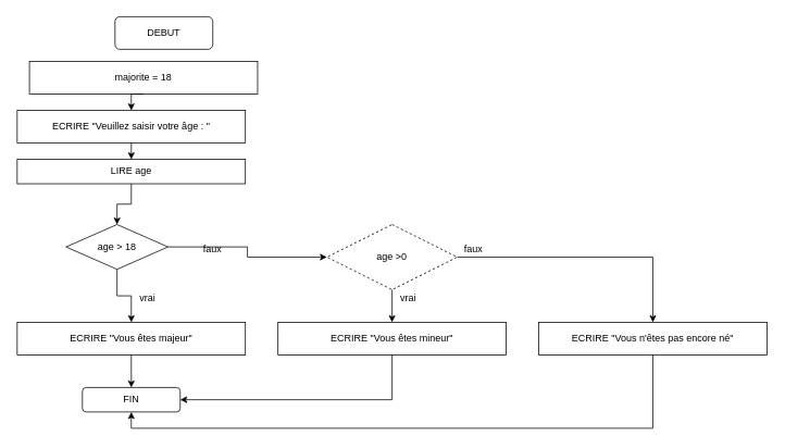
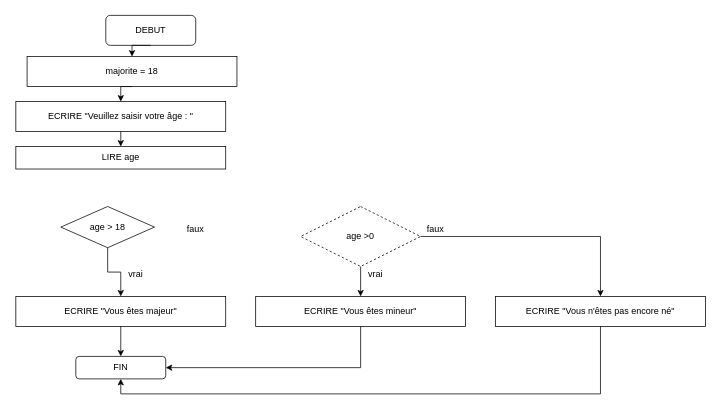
+ <mxCell id="2" style="edgeStyle=orthogonalEdgeStyle;rounded=0;orthogonalLoop=1;jettySize=auto;html=1;exitX=0.5;exitY=1;exitDx=0;exitDy=0;entryX=0.5;entryY=0;entryDx=0;entryDy=0;" edge="1" parent="1" source="3" target="5"><mxGeometry relative="1" as="geometry" /></mxCell>
- <mxCell id="8" style="edgeStyle=orthogonalEdgeStyle;rounded=0;orthogonalLoop=1;jettySize=auto;html=1;exitX=0.5;exitY=1;exitDx=0;exitDy=0;entryX=0.5;entryY=0;entryDx=0;entryDy=0;" edge="1" parent="1" source="9" target="12"><mxGeometry relative="1" as="geometry" /></mxCell>
- <mxCell id="11" style="edgeStyle=orthogonalEdgeStyle;rounded=0;orthogonalLoop=1;jettySize=auto;html=1;exitX=1;exitY=0.5;exitDx=0;exitDy=0;entryX=0;entryY=0.5;entryDx=0;entryDy=0;" edge="1" parent="1" source="12" target="17"><mxGeometry relative="1" as="geometry" /></mxCell>
